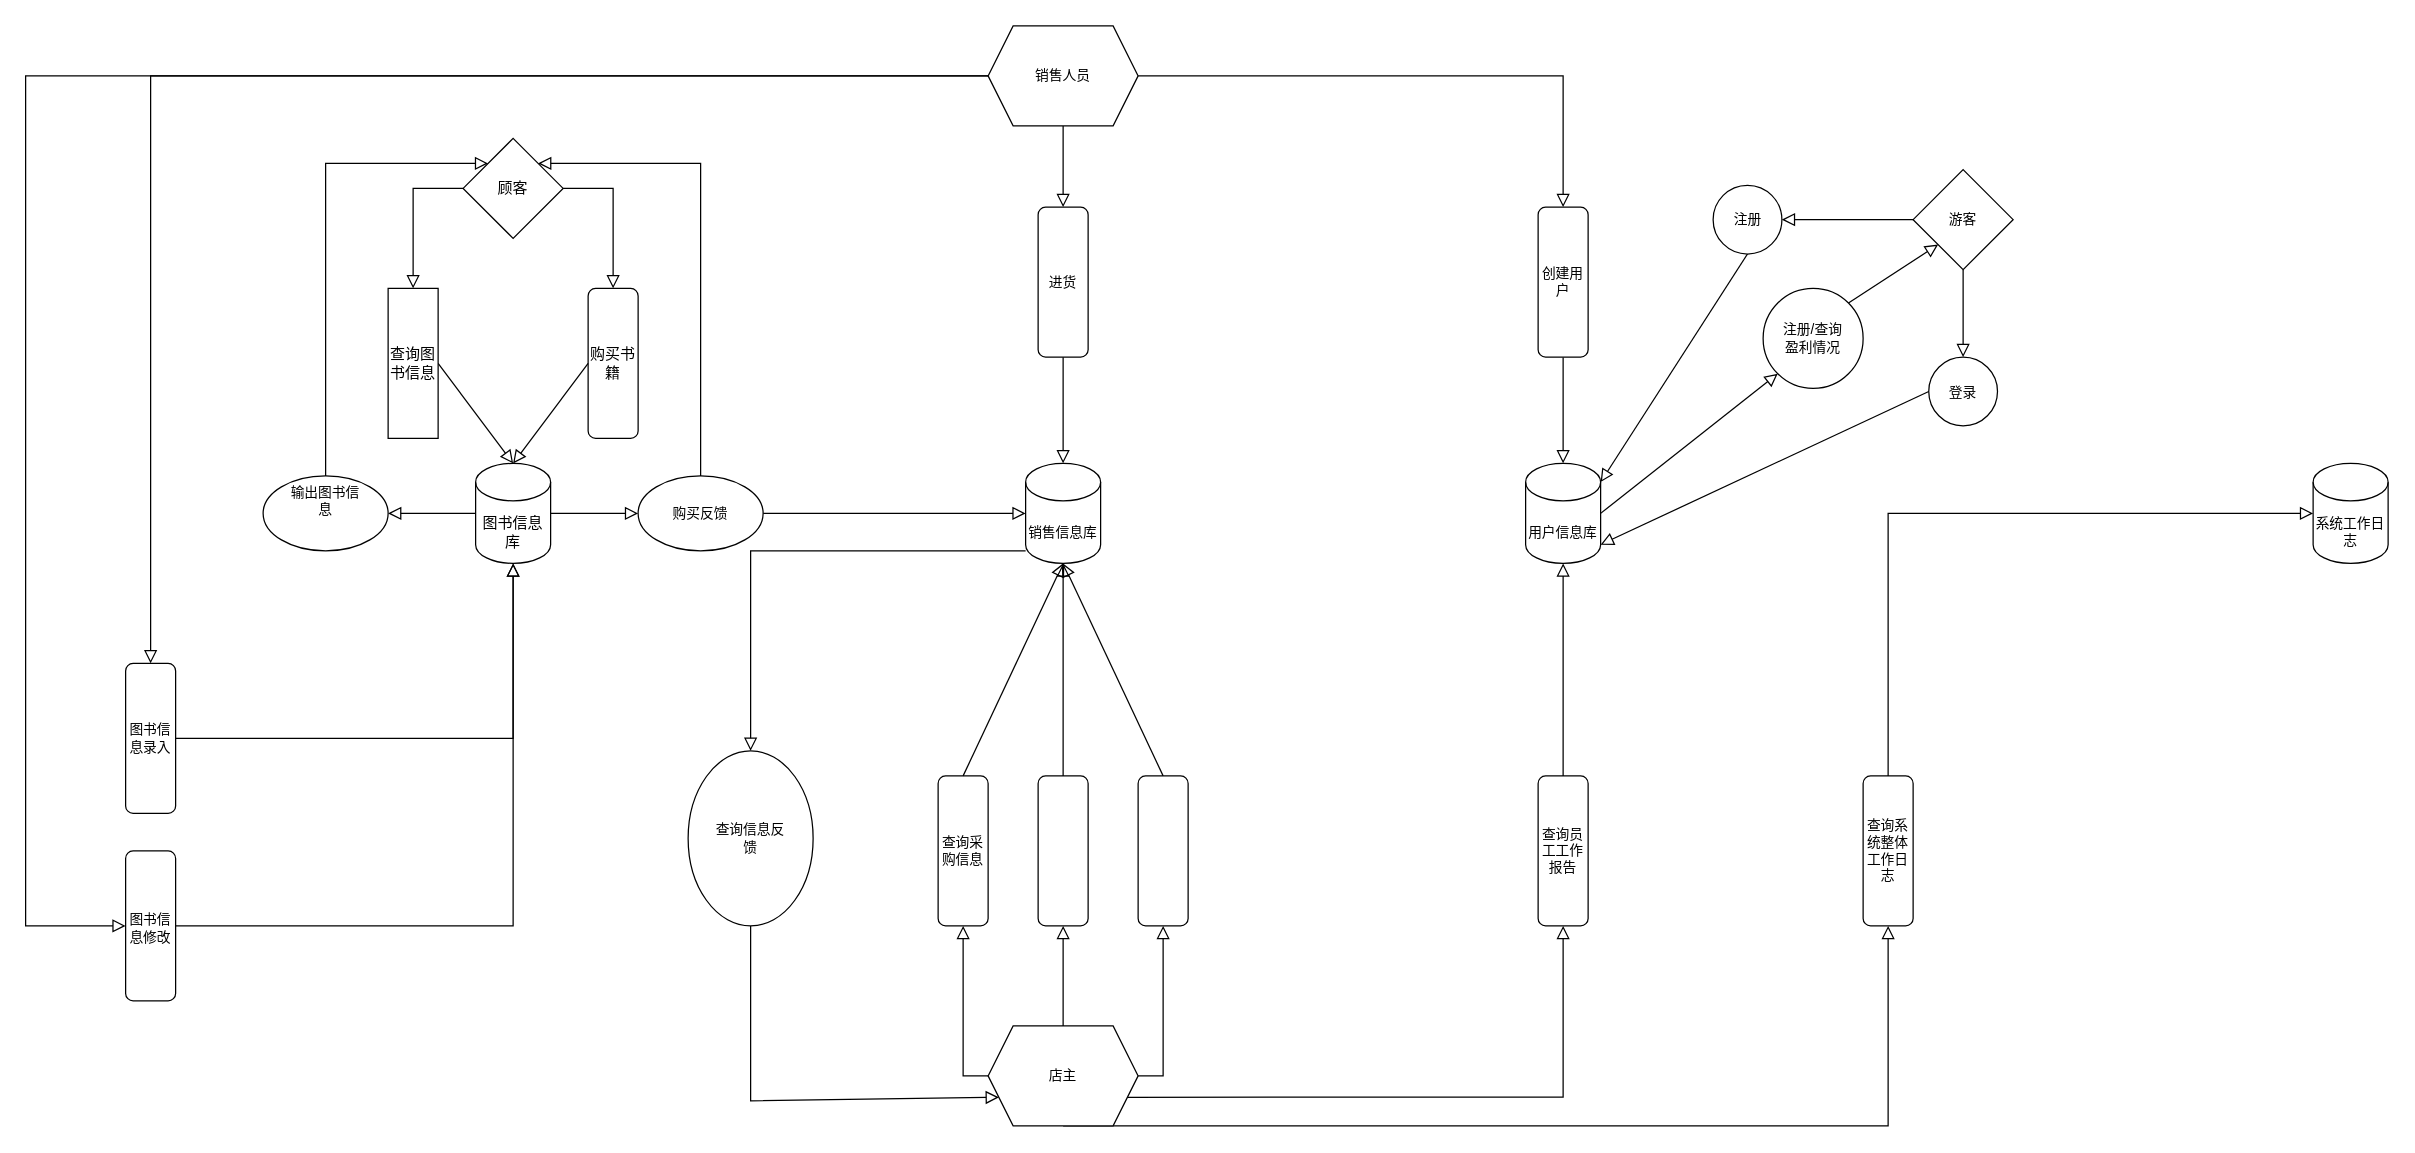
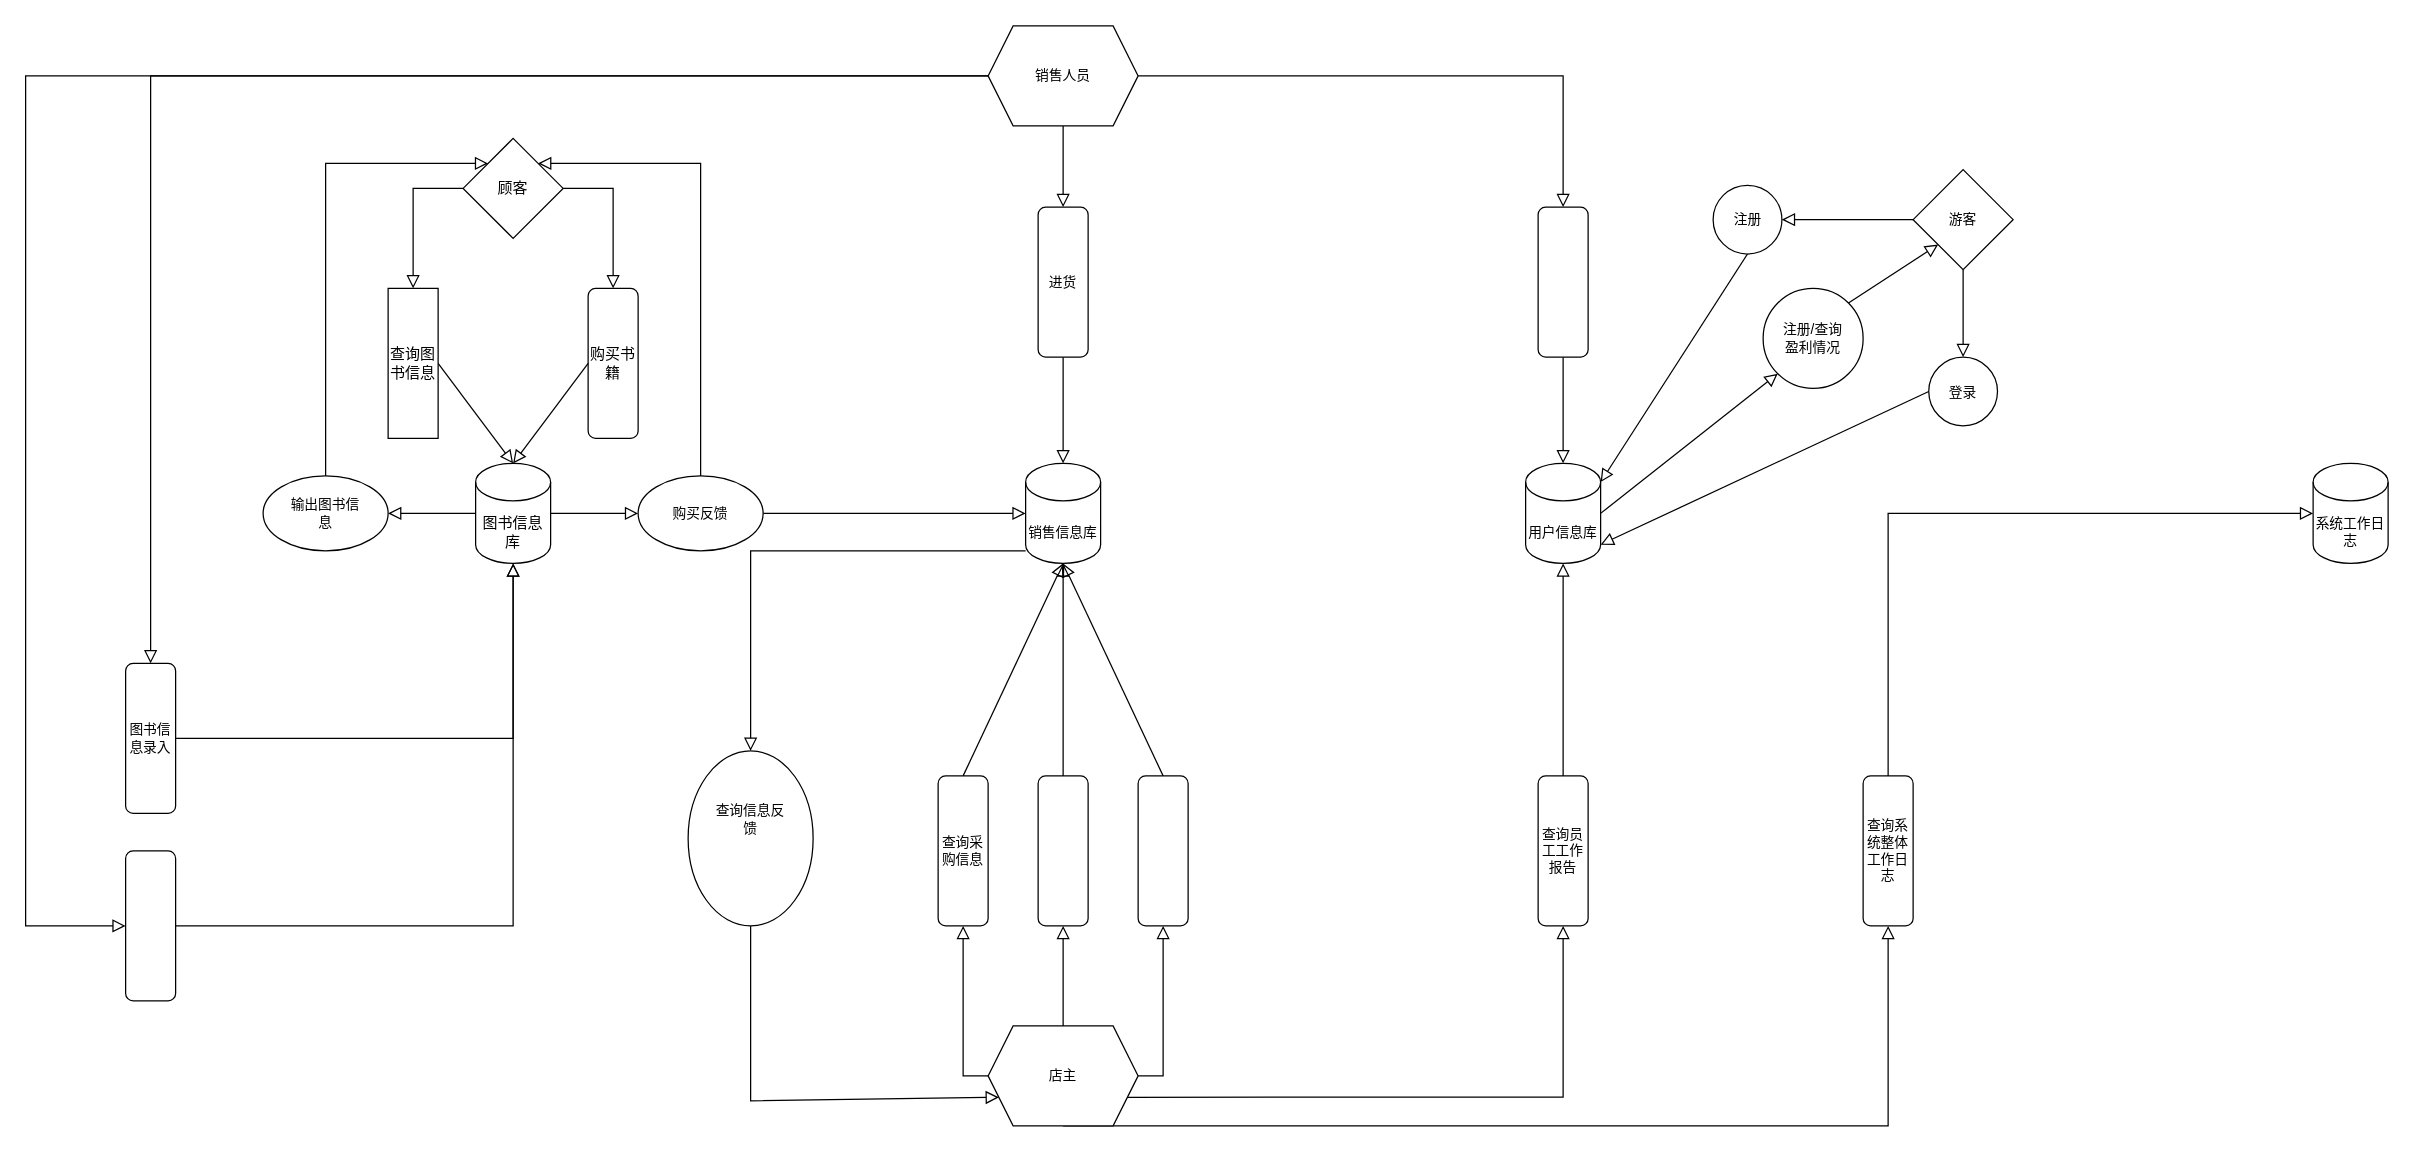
- <mxCell id="69" value="创建用户" style="text;html=1;strokeColor=none;fillColor=none;align=center;verticalAlign=middle;whiteSpace=wrap;rounded=0;fontSize=11;fontFamily=Helvetica;fontColor=default;" parent="1" vertex="1"><mxGeometry x="1230" y="210" width="40" height="30" as="geometry" /></mxCell>
- <mxCell id="17" value="输出图书信息" style="text;html=1;strokeColor=none;fillColor=none;align=center;verticalAlign=middle;whiteSpace=wrap;rounded=0;fontSize=11;fontFamily=Helvetica;fontColor=default;" parent="1" vertex="1"><mxGeometry x="230" y="385" width="60" height="30" as="geometry" /></mxCell>
+ <mxCell id="17" value="输出图书信息" style="text;html=1;strokeColor=none;fillColor=none;align=center;verticalAlign=middle;whiteSpace=wrap;rounded=0;fontSize=11;fontFamily=Helvetica;fontColor=default;" parent="1" vertex="1"><mxGeometry x="230" y="395" width="60" height="30" as="geometry" /></mxCell>
- <mxCell id="51" value="查询信息反馈" style="text;html=1;strokeColor=none;fillColor=none;align=center;verticalAlign=middle;whiteSpace=wrap;rounded=0;fontSize=11;fontFamily=Helvetica;fontColor=default;" parent="1" vertex="1"><mxGeometry x="570" y="655" width="60" height="30" as="geometry" /></mxCell>
+ <mxCell id="51" value="查询信息反馈" style="text;html=1;strokeColor=none;fillColor=none;align=center;verticalAlign=middle;whiteSpace=wrap;rounded=0;fontSize=11;fontFamily=Helvetica;fontColor=default;" parent="1" vertex="1"><mxGeometry x="570" y="640" width="60" height="30" as="geometry" /></mxCell>
- <mxCell id="63" value="图书信息修改" style="text;html=1;strokeColor=none;fillColor=none;align=center;verticalAlign=middle;whiteSpace=wrap;rounded=0;fontSize=11;fontFamily=Helvetica;fontColor=default;" parent="1" vertex="1"><mxGeometry x="100" y="727" width="40" height="30" as="geometry" /></mxCell>
